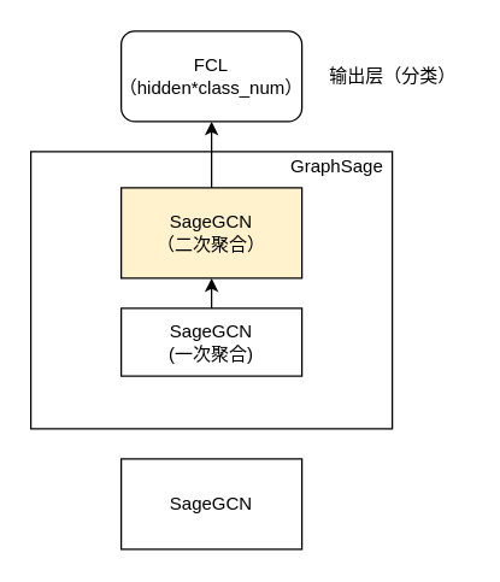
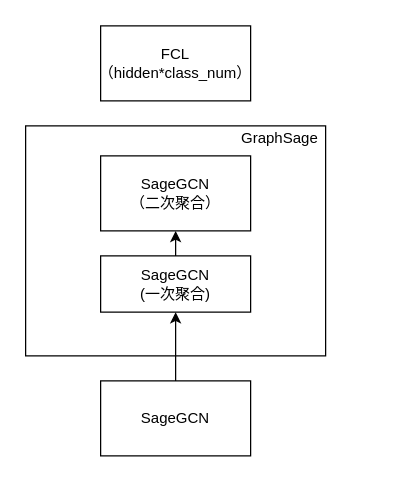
- <mxCell id="3" value="FCL（hidden*class_num）" style="whiteSpace=wrap;html=1;rounded=1;" parent="1" vertex="1"><mxGeometry x="80" y="20" width="120" height="60" as="geometry" /></mxCell>
+ <mxCell id="3" value="FCL（hidden*class_num）" style="rounded=0;whiteSpace=wrap;html=1;" parent="1" vertex="1"><mxGeometry x="80" y="20" width="120" height="60" as="geometry" /></mxCell>
- <mxCell id="6" value="输出层（分类）" style="text;html=1;resizable=0;autosize=1;align=center;verticalAlign=middle;points=[];fillColor=none;strokeColor=none;rounded=0;" parent="1" vertex="1"><mxGeometry x="210" y="40" width="100" height="20" as="geometry" /></mxCell>
- <mxCell id="5" value="" style="endArrow=classic;html=1;entryX=0.5;entryY=1;entryDx=0;entryDy=0;exitX=0.5;exitY=0;exitDx=0;exitDy=0;" parent="1" source="4" target="3" edge="1"><mxGeometry width="50" height="50" relative="1" as="geometry"><mxPoint x="130" y="154" as="sourcePoint" /><mxPoint x="180" y="104" as="targetPoint" /></mxGeometry></mxCell>
- <mxCell id="4" value="SageGCN&lt;br&gt;（二次聚合）" style="rounded=0;whiteSpace=wrap;html=1;fillColor=#fff2cc;" parent="1" vertex="1"><mxGeometry x="80" y="124" width="120" height="60" as="geometry" /></mxCell>
+ <mxCell id="4" value="SageGCN&lt;br&gt;（二次聚合）" style="rounded=0;whiteSpace=wrap;html=1;" parent="1" vertex="1"><mxGeometry x="80" y="124" width="120" height="60" as="geometry" /></mxCell>
+ <mxCell id="11" value="" style="endArrow=classic;html=1;exitX=0.5;exitY=0;exitDx=0;exitDy=0;entryX=0.5;entryY=1;entryDx=0;entryDy=0;" parent="1" source="10" target="7" edge="1"><mxGeometry width="50" height="50" relative="1" as="geometry"><mxPoint x="130" y="274" as="sourcePoint" /><mxPoint x="180" y="224" as="targetPoint" /></mxGeometry></mxCell>
